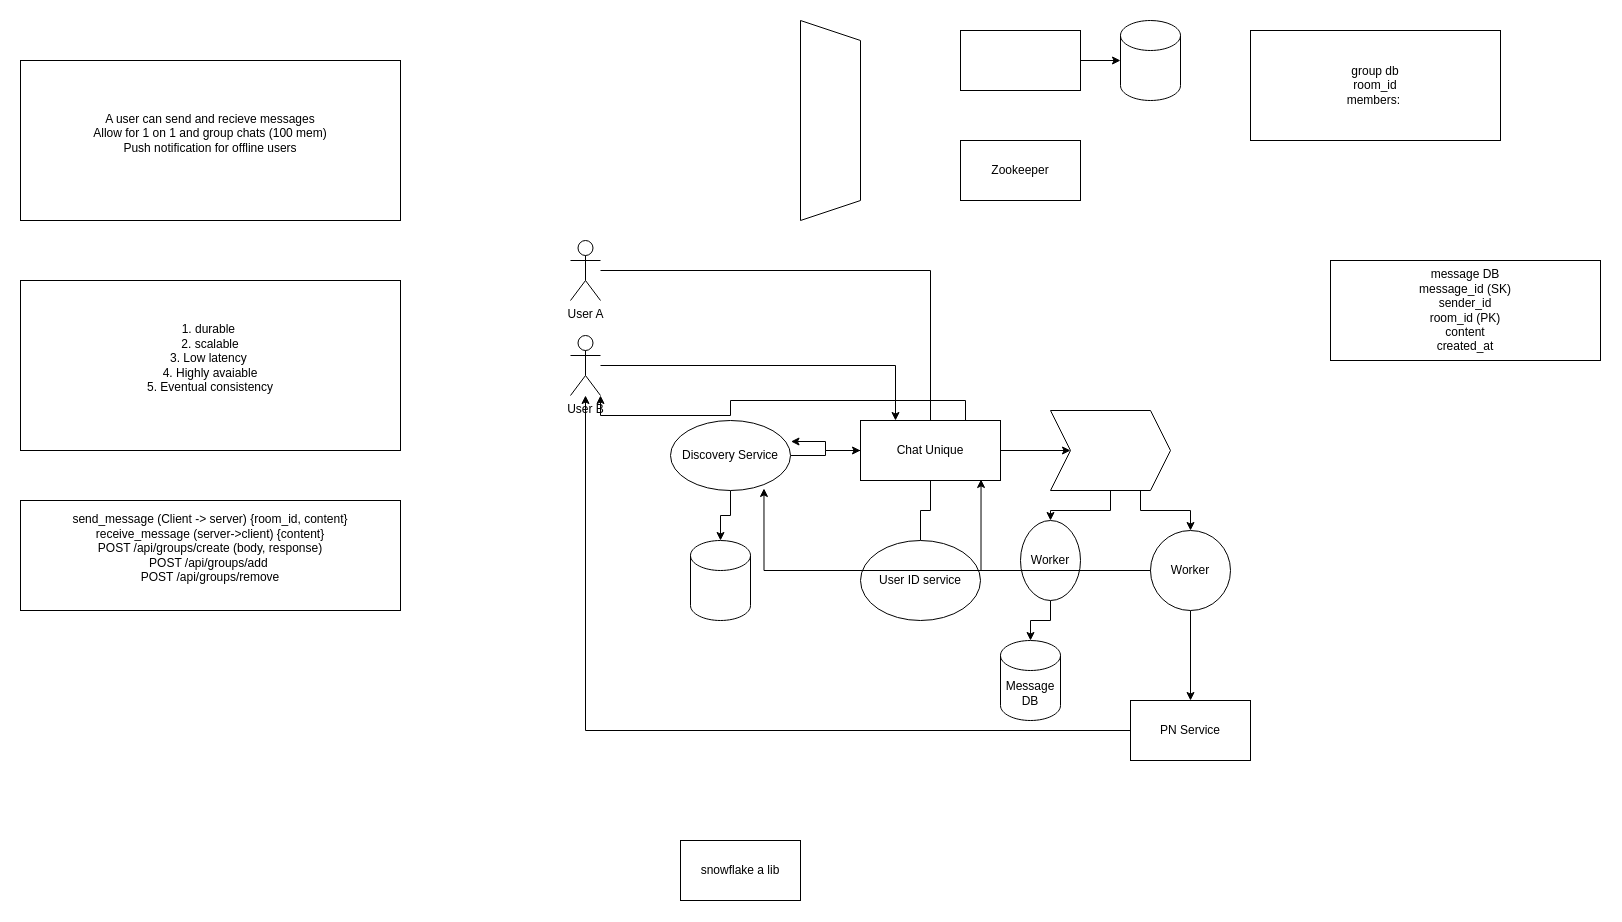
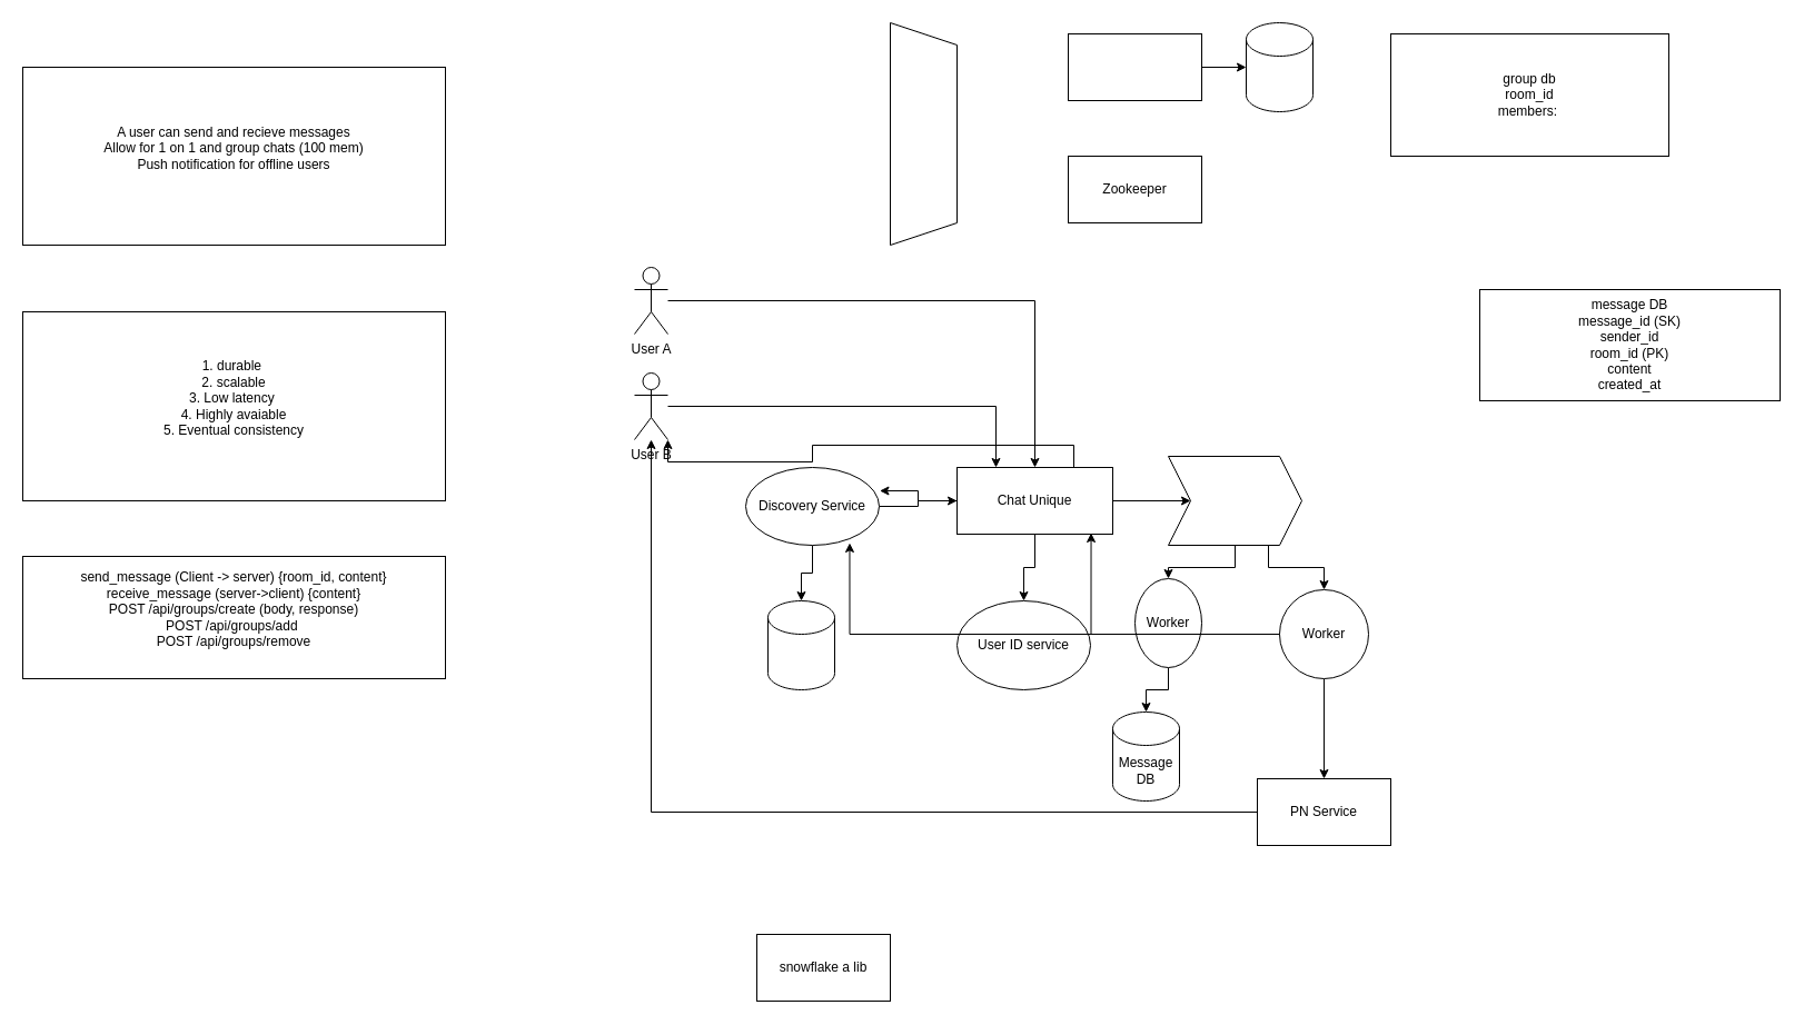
- <mxCell id="5" style="edgeStyle=orthogonalEdgeStyle;rounded=0;orthogonalLoop=1;jettySize=auto;html=1;endArrow=none;" edge="1" parent="1" source="6" target="12"><mxGeometry relative="1" as="geometry"><mxPoint x="690" y="270" as="targetPoint" /></mxGeometry></mxCell>
+ <mxCell id="5" style="edgeStyle=orthogonalEdgeStyle;rounded=0;orthogonalLoop=1;jettySize=auto;html=1;" edge="1" parent="1" source="6" target="12"><mxGeometry relative="1" as="geometry"><mxPoint x="690" y="270" as="targetPoint" /></mxGeometry></mxCell>
- <mxCell id="10" style="edgeStyle=orthogonalEdgeStyle;rounded=0;orthogonalLoop=1;jettySize=auto;html=1;entryX=0.5;entryY=0;entryDx=0;entryDy=0;endArrow=none;" edge="1" parent="1" source="12" target="13"><mxGeometry relative="1" as="geometry" /></mxCell>
+ <mxCell id="10" style="edgeStyle=orthogonalEdgeStyle;rounded=0;orthogonalLoop=1;jettySize=auto;html=1;entryX=0.5;entryY=0;entryDx=0;entryDy=0;" edge="1" parent="1" source="12" target="13"><mxGeometry relative="1" as="geometry" /></mxCell>
